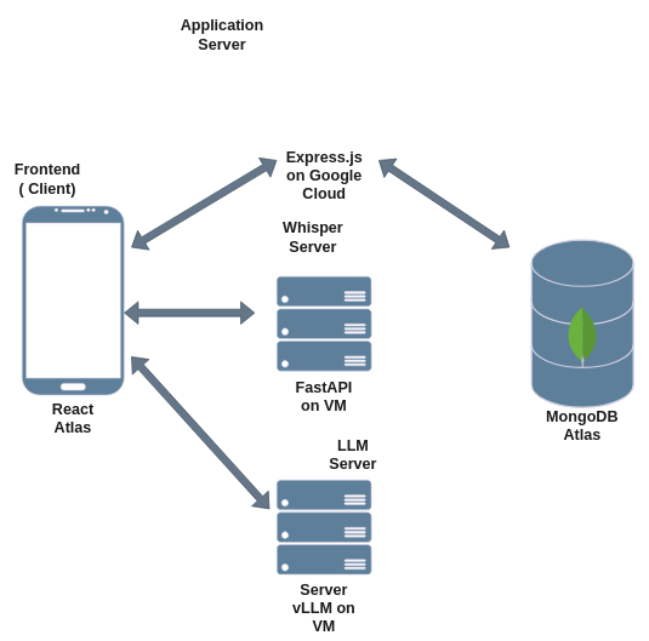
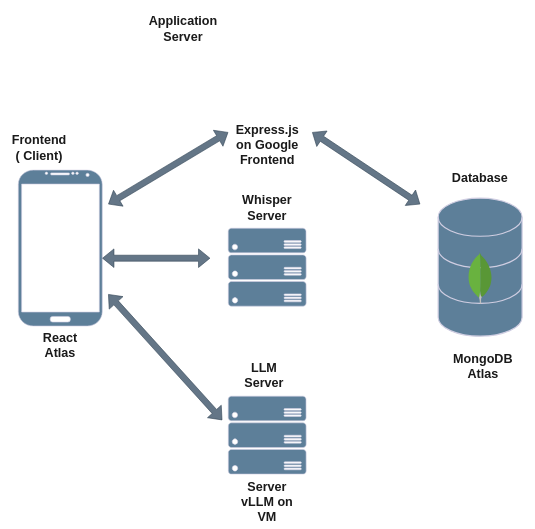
- <mxCell id="13" value="&lt;b&gt;&lt;font style=&quot;font-size: 21px;&quot;&gt;Express.js on Google Cloud&lt;/font&gt;&lt;/b&gt;" style="text;html=1;align=center;verticalAlign=middle;whiteSpace=wrap;rounded=0;labelBackgroundColor=none;fontColor=#1A1A1A;" vertex="1" parent="1"><mxGeometry x="387.5" y="200" width="115" height="80" as="geometry" /></mxCell>
+ <mxCell id="13" value="&lt;b&gt;&lt;font style=&quot;font-size: 21px;&quot;&gt;Express.js on Google Frontend&lt;/font&gt;&lt;/b&gt;" style="text;html=1;align=center;verticalAlign=middle;whiteSpace=wrap;rounded=0;labelBackgroundColor=none;fontColor=#1A1A1A;" vertex="1" parent="1"><mxGeometry x="387.5" y="200" width="115" height="80" as="geometry" /></mxCell>
+ <mxCell id="19" value="&lt;b&gt;&lt;font style=&quot;font-size: 21px;&quot;&gt;Database&lt;/font&gt;&lt;/b&gt;" style="text;html=1;align=center;verticalAlign=middle;whiteSpace=wrap;rounded=0;labelBackgroundColor=none;fontColor=#1A1A1A;" vertex="1" parent="1"><mxGeometry x="755" y="270" width="90" height="50" as="geometry" /></mxCell>
- <mxCell id="14" value="&lt;b&gt;&lt;font style=&quot;font-size: 21px;&quot;&gt;Whisper Server&lt;/font&gt;&lt;/b&gt;" style="text;html=1;align=center;verticalAlign=middle;whiteSpace=wrap;rounded=0;labelBackgroundColor=none;fontColor=#1A1A1A;" vertex="1" parent="1"><mxGeometry x="385" y="300" width="90" height="50" as="geometry" /></mxCell>
+ <mxCell id="14" value="&lt;b&gt;&lt;font style=&quot;font-size: 21px;&quot;&gt;Whisper Server&lt;/font&gt;&lt;/b&gt;" style="text;html=1;align=center;verticalAlign=middle;whiteSpace=wrap;rounded=0;labelBackgroundColor=none;fontColor=#1A1A1A;" vertex="1" parent="1"><mxGeometry x="400" y="320" width="90" height="50" as="geometry" /></mxCell>
- <mxCell id="15" value="&lt;b&gt;&lt;font style=&quot;font-size: 21px;&quot;&gt;FastAPI on VM&lt;/font&gt;&lt;/b&gt;" style="text;html=1;align=center;verticalAlign=middle;whiteSpace=wrap;rounded=0;labelBackgroundColor=none;fontColor=#1A1A1A;" vertex="1" parent="1"><mxGeometry x="400" y="520" width="90" height="50" as="geometry" /></mxCell>
- <mxCell id="20" value="&lt;b&gt;&lt;font style=&quot;font-size: 21px;&quot;&gt;MongoDB Atlas&lt;/font&gt;&lt;/b&gt;" style="text;html=1;align=center;verticalAlign=middle;whiteSpace=wrap;rounded=0;labelBackgroundColor=none;fontColor=#1A1A1A;" vertex="1" parent="1"><mxGeometry x="755" y="560" width="90" height="50" as="geometry" /></mxCell>
+ <mxCell id="20" value="&lt;b&gt;&lt;font style=&quot;font-size: 21px;&quot;&gt;MongoDB Atlas&lt;/font&gt;&lt;/b&gt;" style="text;html=1;align=center;verticalAlign=middle;whiteSpace=wrap;rounded=0;labelBackgroundColor=none;fontColor=#1A1A1A;" vertex="1" parent="1"><mxGeometry x="760" y="585" width="90" height="50" as="geometry" /></mxCell>
- <mxCell id="16" value="&lt;span style=&quot;font-size: 21px;&quot;&gt;&lt;b&gt;LLM Server&lt;/b&gt;&lt;/span&gt;" style="text;html=1;align=center;verticalAlign=middle;whiteSpace=wrap;rounded=0;labelBackgroundColor=none;fontColor=#1A1A1A;" vertex="1" parent="1"><mxGeometry x="440" y="600" width="90" height="50" as="geometry" /></mxCell>
+ <mxCell id="16" value="&lt;span style=&quot;font-size: 21px;&quot;&gt;&lt;b&gt;LLM Server&lt;/b&gt;&lt;/span&gt;" style="text;html=1;align=center;verticalAlign=middle;whiteSpace=wrap;rounded=0;labelBackgroundColor=none;fontColor=#1A1A1A;" vertex="1" parent="1"><mxGeometry x="395" y="600" width="90" height="50" as="geometry" /></mxCell>
